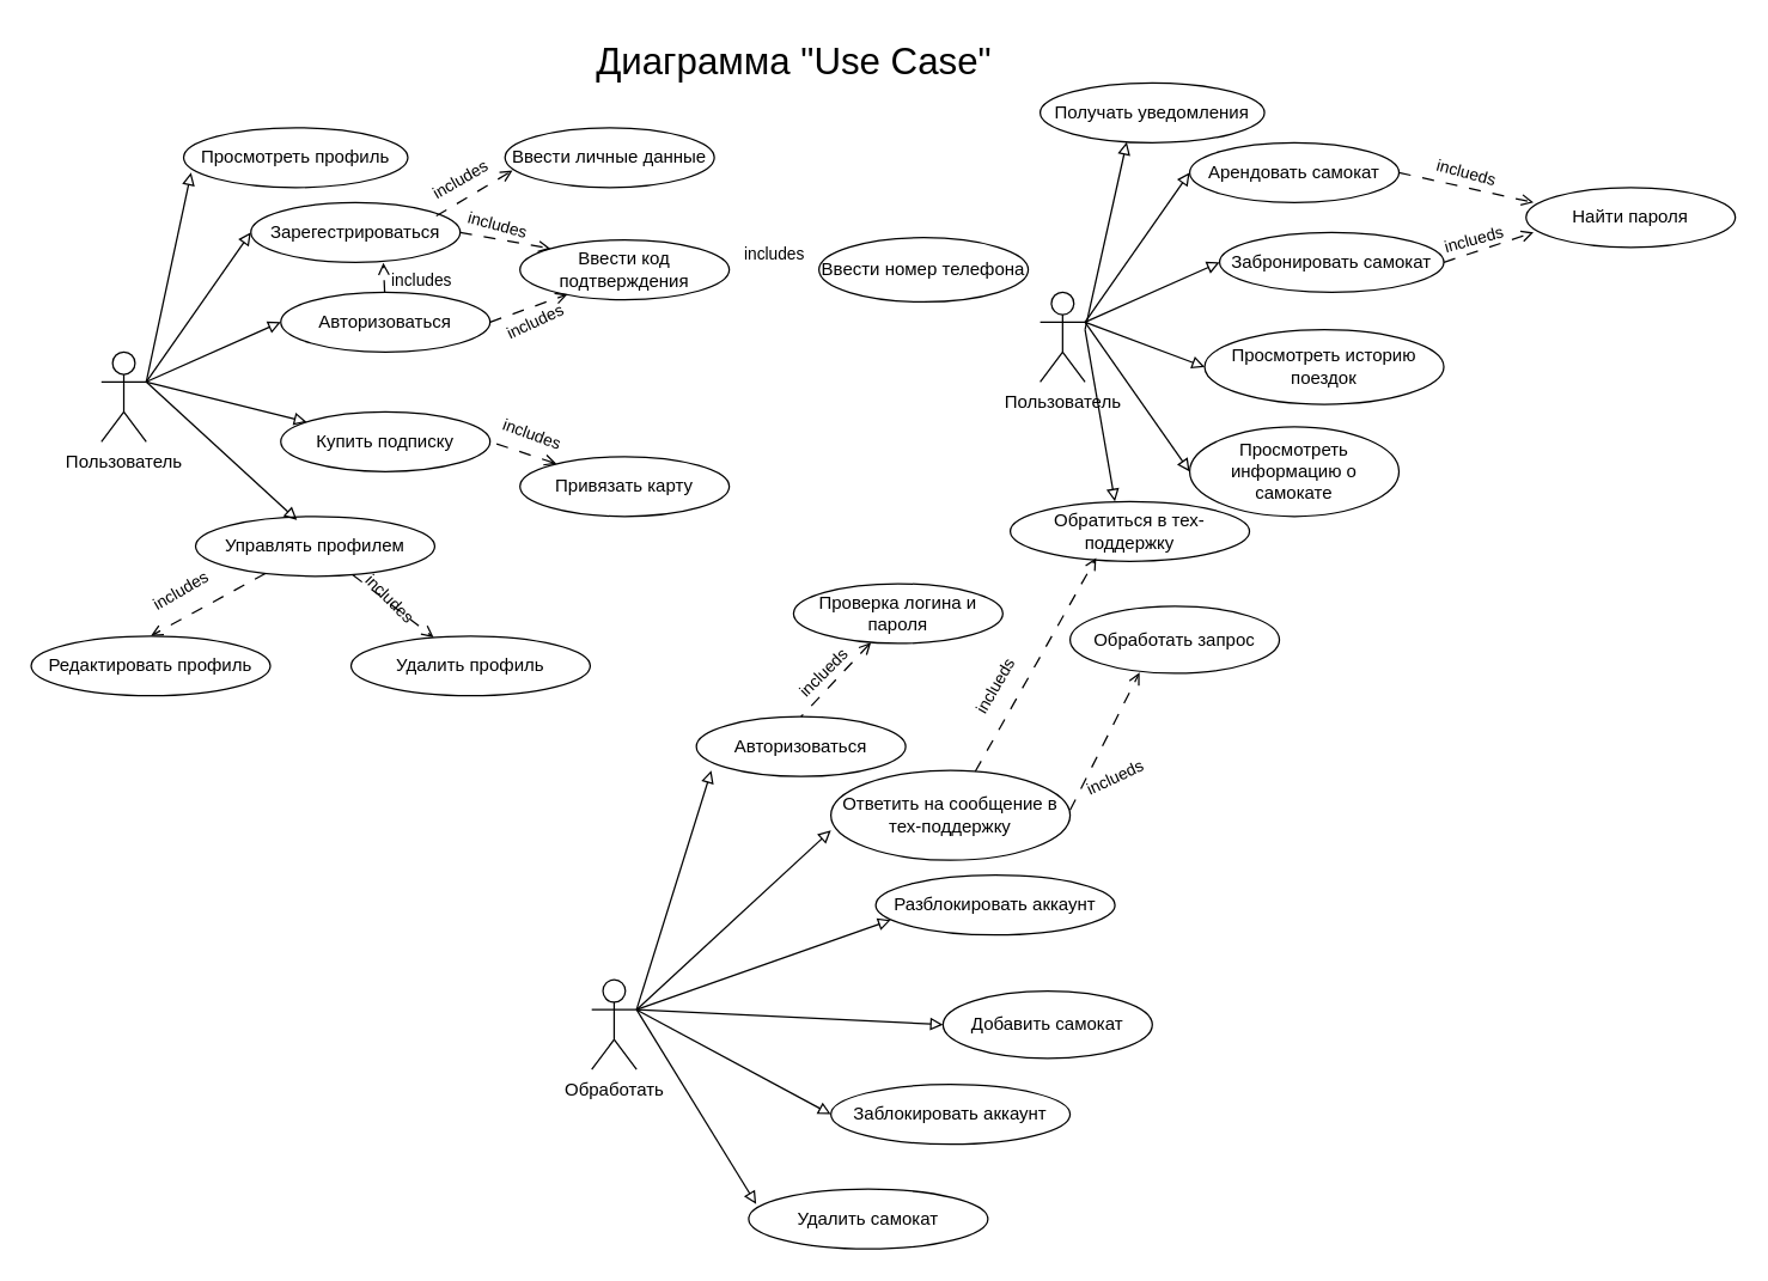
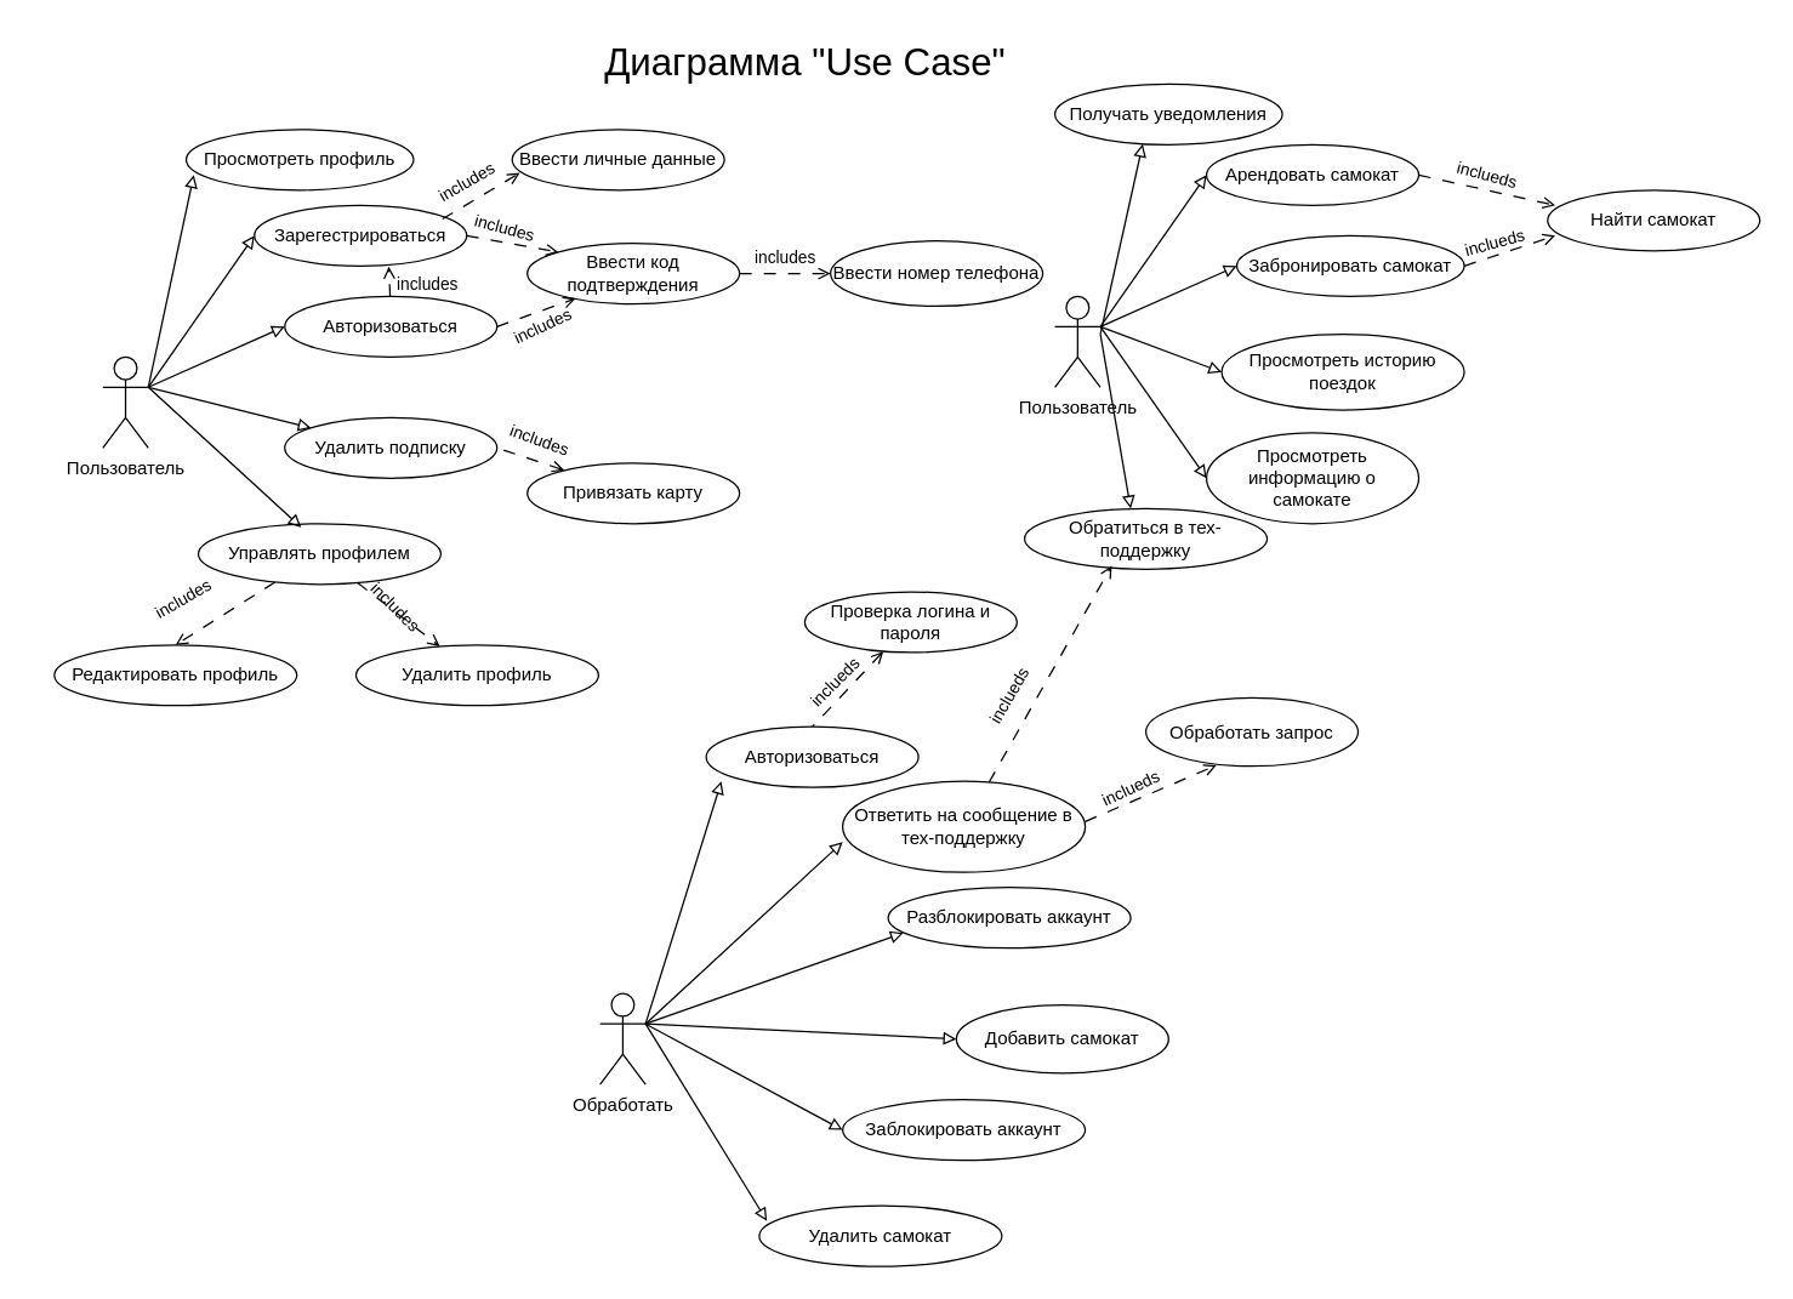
- <mxCell id="43" value="Найти пароля" style="ellipse;whiteSpace=wrap;html=1;" parent="1" vertex="1"><mxGeometry x="1020" y="125" width="140" height="40" as="geometry" /></mxCell>
+ <mxCell id="43" value="Найти самокат" style="ellipse;whiteSpace=wrap;html=1;" parent="1" vertex="1"><mxGeometry x="1020" y="125" width="140" height="40" as="geometry" /></mxCell>
+ <mxCell id="64" style="edgeStyle=orthogonalEdgeStyle;rounded=0;orthogonalLoop=1;jettySize=auto;html=1;exitX=1;exitY=0.5;exitDx=0;exitDy=0;dashed=1;dashPattern=8 8;endArrow=open;endFill=0;" parent="1" source="65" target="74" edge="1"><mxGeometry relative="1" as="geometry" /></mxCell>
- <mxCell id="8" value="Купить подписку" style="ellipse;whiteSpace=wrap;html=1;" parent="1" vertex="1"><mxGeometry x="187" y="275" width="140" height="40" as="geometry" /></mxCell>
+ <mxCell id="8" value="Удалить подписку" style="ellipse;whiteSpace=wrap;html=1;" parent="1" vertex="1"><mxGeometry x="187" y="275" width="140" height="40" as="geometry" /></mxCell>
- <mxCell id="19" value="Обработать запрос" style="ellipse;whiteSpace=wrap;html=1;" parent="1" vertex="1"><mxGeometry x="715" y="405" width="140" height="45" as="geometry" /></mxCell>
+ <mxCell id="19" value="Обработать запрос" style="ellipse;whiteSpace=wrap;html=1;" parent="1" vertex="1"><mxGeometry x="755" y="460" width="140" height="45" as="geometry" /></mxCell>
- <mxCell id="56" value="Редактировать профиль" style="ellipse;whiteSpace=wrap;html=1;" parent="1" vertex="1"><mxGeometry x="20" y="425" width="160" height="40" as="geometry" /></mxCell>
+ <mxCell id="56" value="Редактировать профиль" style="ellipse;whiteSpace=wrap;html=1;" parent="1" vertex="1"><mxGeometry x="35" y="425" width="160" height="40" as="geometry" /></mxCell>
